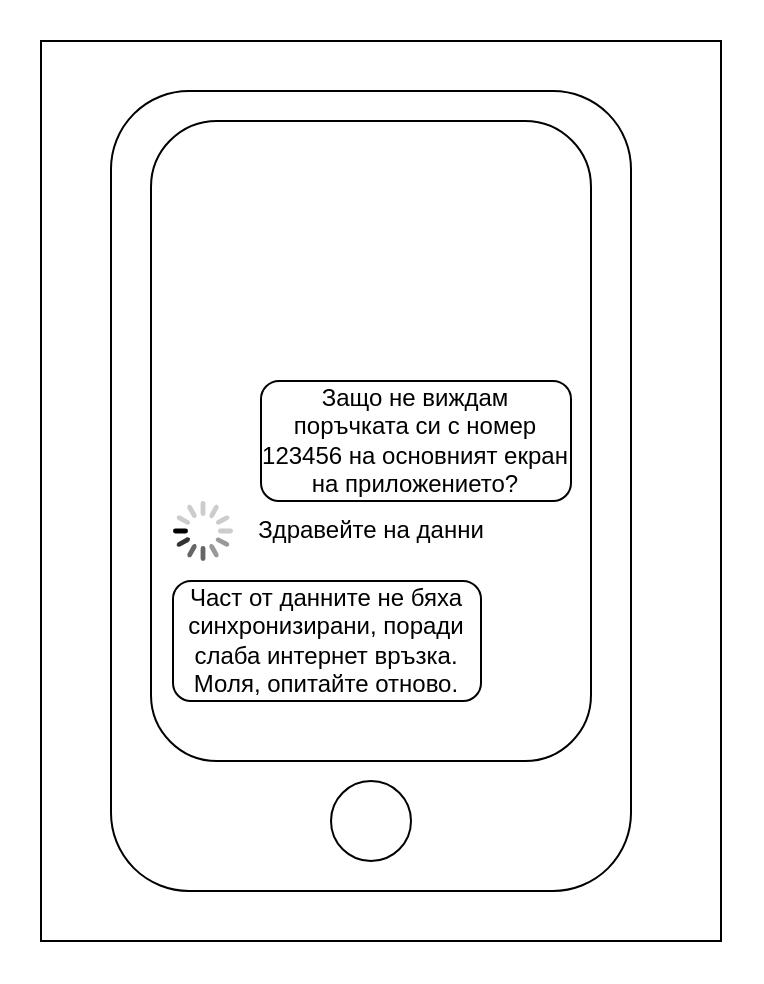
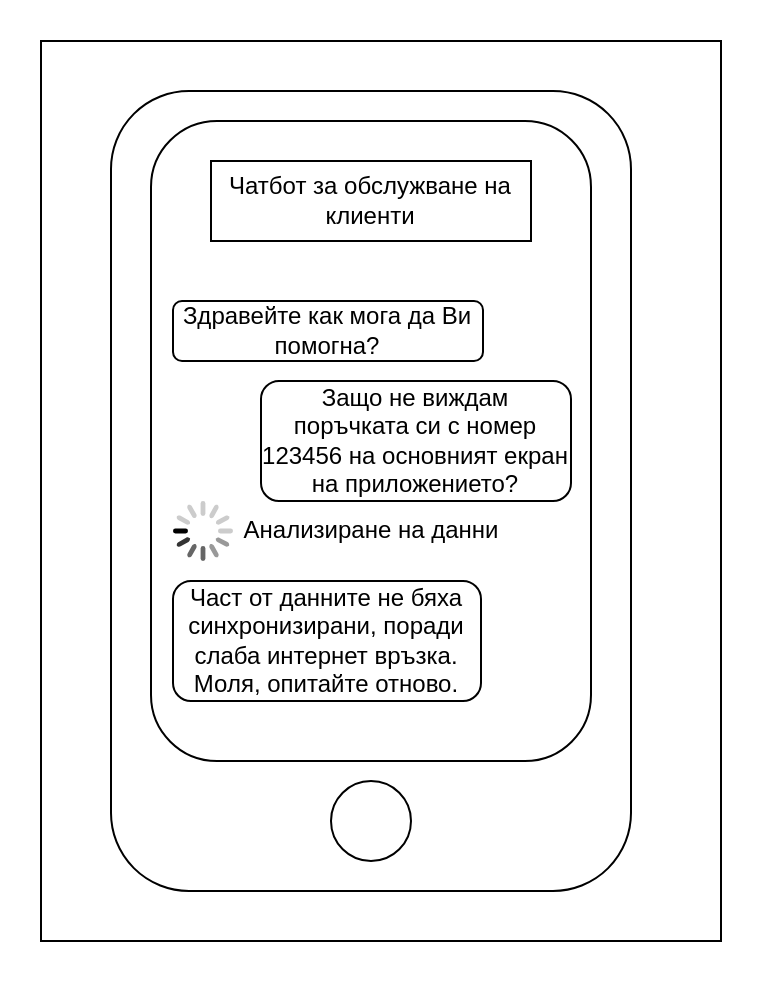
+ <mxCell id="5" value="Чатбот за обслужване на клиенти" style="rounded=0;whiteSpace=wrap;html=1;" parent="1" vertex="1"><mxGeometry x="105" y="80" width="160" height="40" as="geometry" /></mxCell>
+ <mxCell id="7" value="Здравейте как мога да Ви помогна?" style="rounded=1;whiteSpace=wrap;html=1;" vertex="1" parent="1"><mxGeometry x="86" y="150" width="155" height="30" as="geometry" /></mxCell>
- <mxCell id="11" value="Здравейте на данни" style="text;html=1;align=center;verticalAlign=middle;whiteSpace=wrap;rounded=0;" vertex="1" parent="1"><mxGeometry x="112.5" y="250" width="145" height="30" as="geometry" /></mxCell>
+ <mxCell id="11" value="Анализиране на данни" style="text;html=1;align=center;verticalAlign=middle;whiteSpace=wrap;rounded=0;" vertex="1" parent="1"><mxGeometry x="112.5" y="250" width="145" height="30" as="geometry" /></mxCell>
